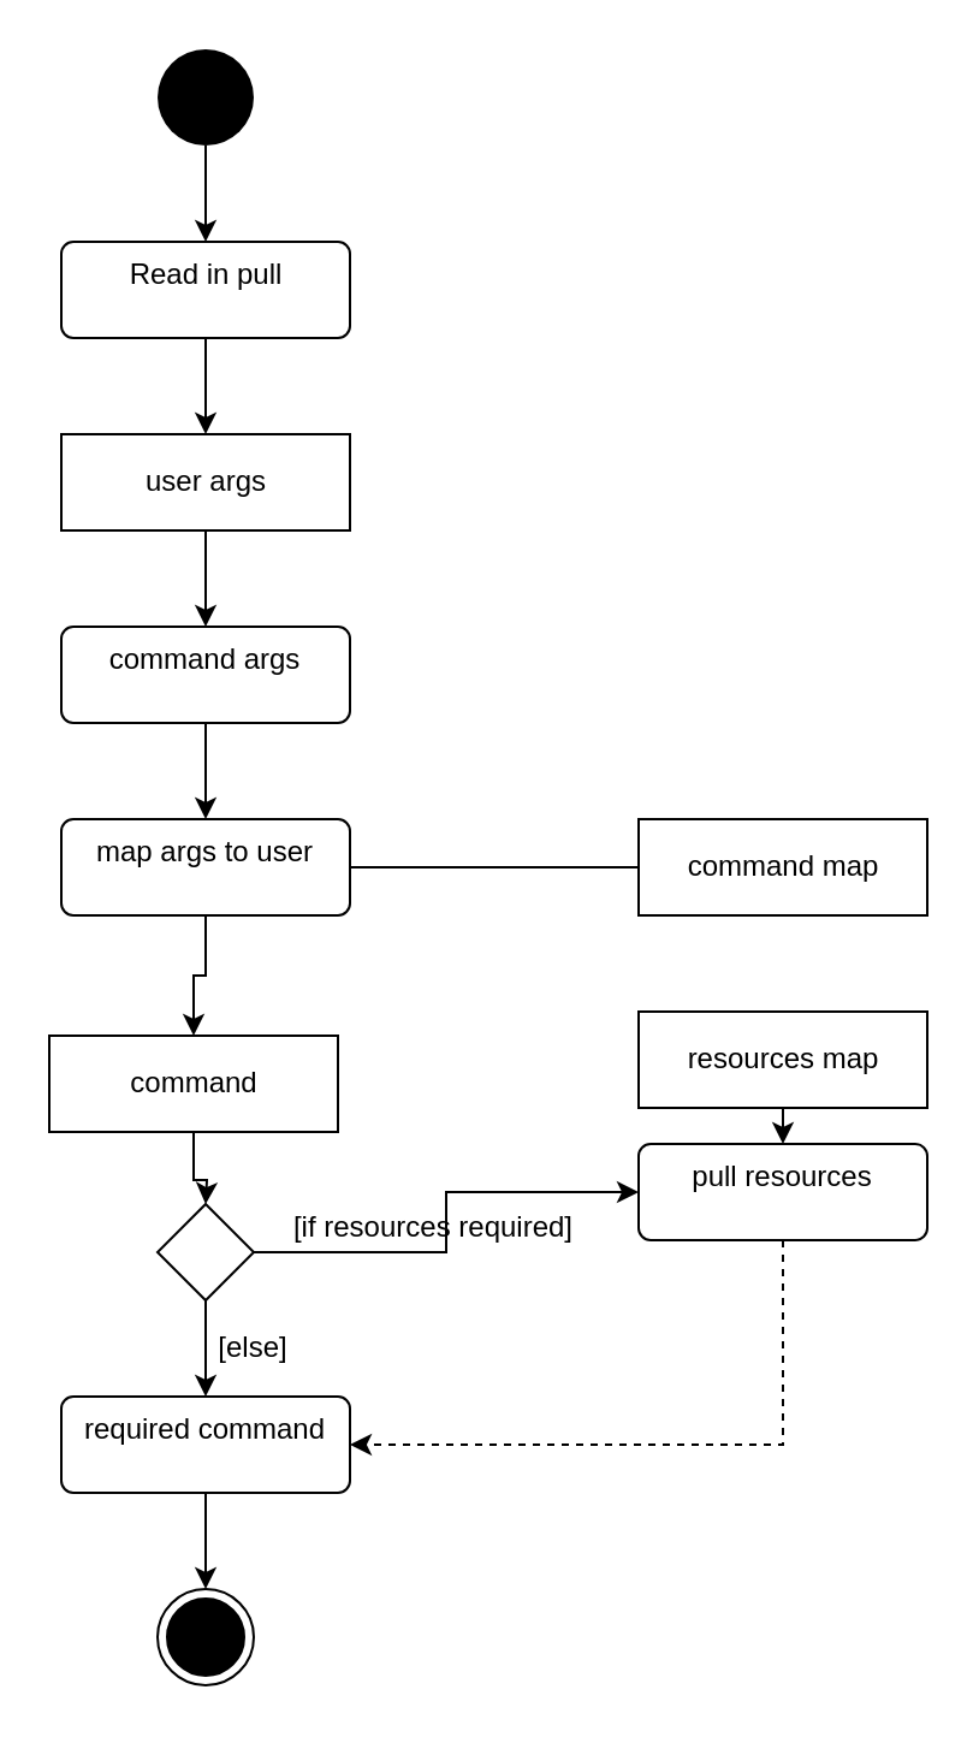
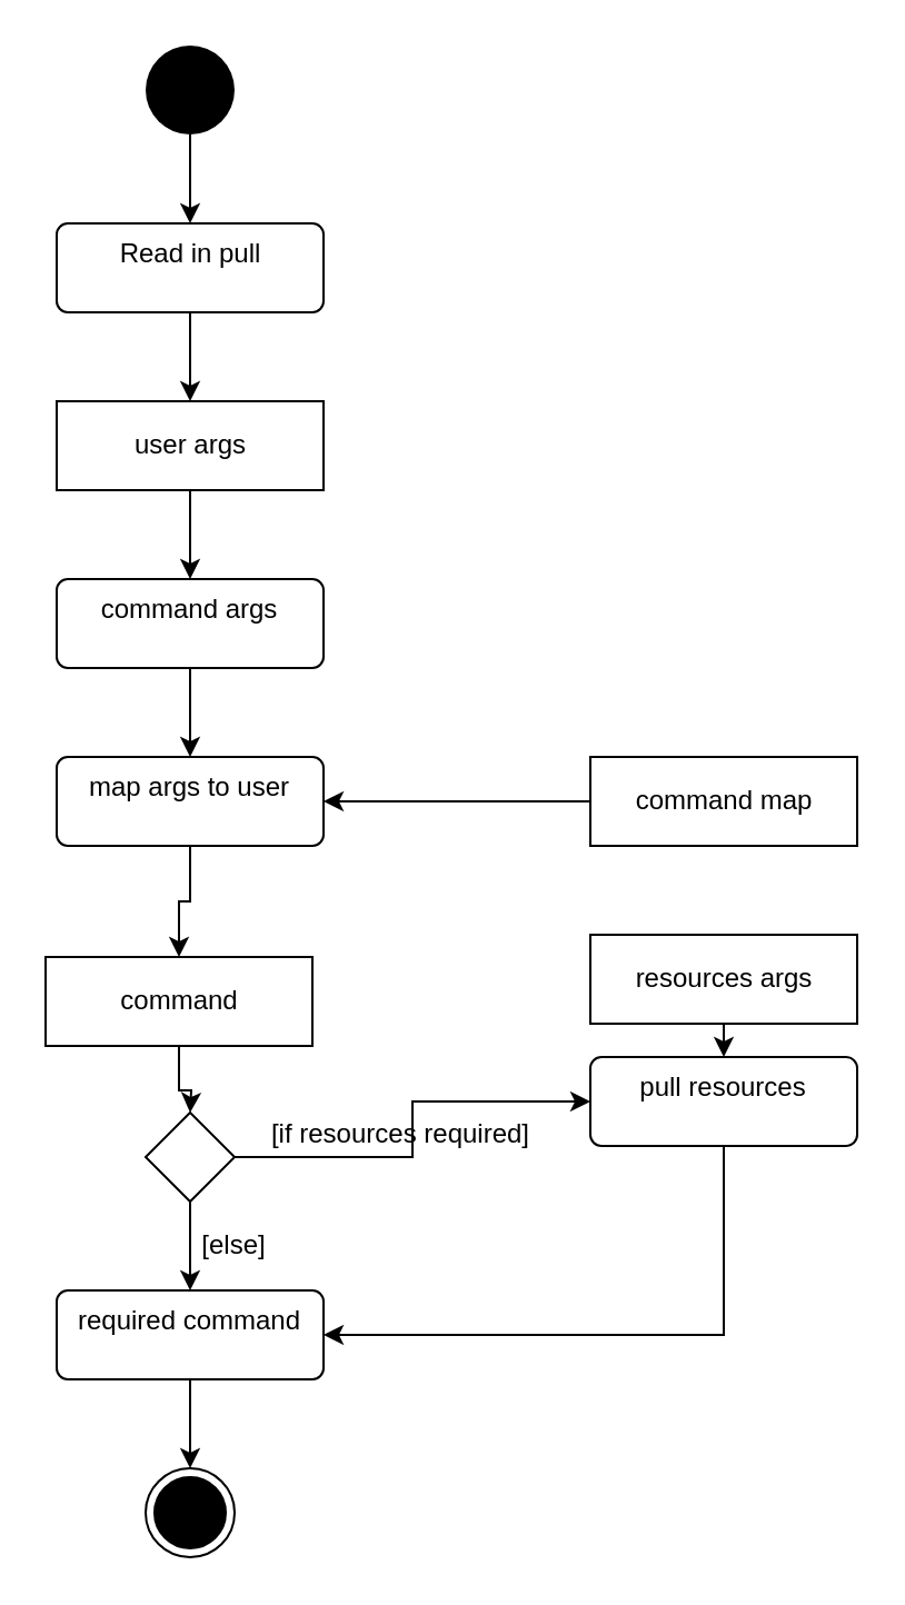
- <mxCell id="5" style="edgeStyle=orthogonalEdgeStyle;rounded=0;orthogonalLoop=1;jettySize=auto;html=1;entryX=1;entryY=0.5;entryDx=0;entryDy=0;endArrow=none;" parent="1" source="6" target="14" edge="1"><mxGeometry relative="1" as="geometry" /></mxCell>
+ <mxCell id="5" style="edgeStyle=orthogonalEdgeStyle;rounded=0;orthogonalLoop=1;jettySize=auto;html=1;entryX=1;entryY=0.5;entryDx=0;entryDy=0;" parent="1" source="6" target="14" edge="1"><mxGeometry relative="1" as="geometry" /></mxCell>
- <mxCell id="10" value="resources map" style="html=1;" parent="1" vertex="1"><mxGeometry x="265" y="420" width="120" height="40" as="geometry" /></mxCell>
+ <mxCell id="10" value="resources args" style="html=1;" parent="1" vertex="1"><mxGeometry x="265" y="420" width="120" height="40" as="geometry" /></mxCell>
- <mxCell id="20" style="edgeStyle=orthogonalEdgeStyle;rounded=0;orthogonalLoop=1;jettySize=auto;html=1;entryX=1;entryY=0.5;entryDx=0;entryDy=0;dashed=1;" parent="1" source="21" target="24" edge="1"><mxGeometry relative="1" as="geometry"><Array as="points"><mxPoint x="325" y="600" /></Array></mxGeometry></mxCell>
+ <mxCell id="20" style="edgeStyle=orthogonalEdgeStyle;rounded=0;orthogonalLoop=1;jettySize=auto;html=1;entryX=1;entryY=0.5;entryDx=0;entryDy=0;" parent="1" source="21" target="24" edge="1"><mxGeometry relative="1" as="geometry"><Array as="points"><mxPoint x="325" y="600" /></Array></mxGeometry></mxCell>
